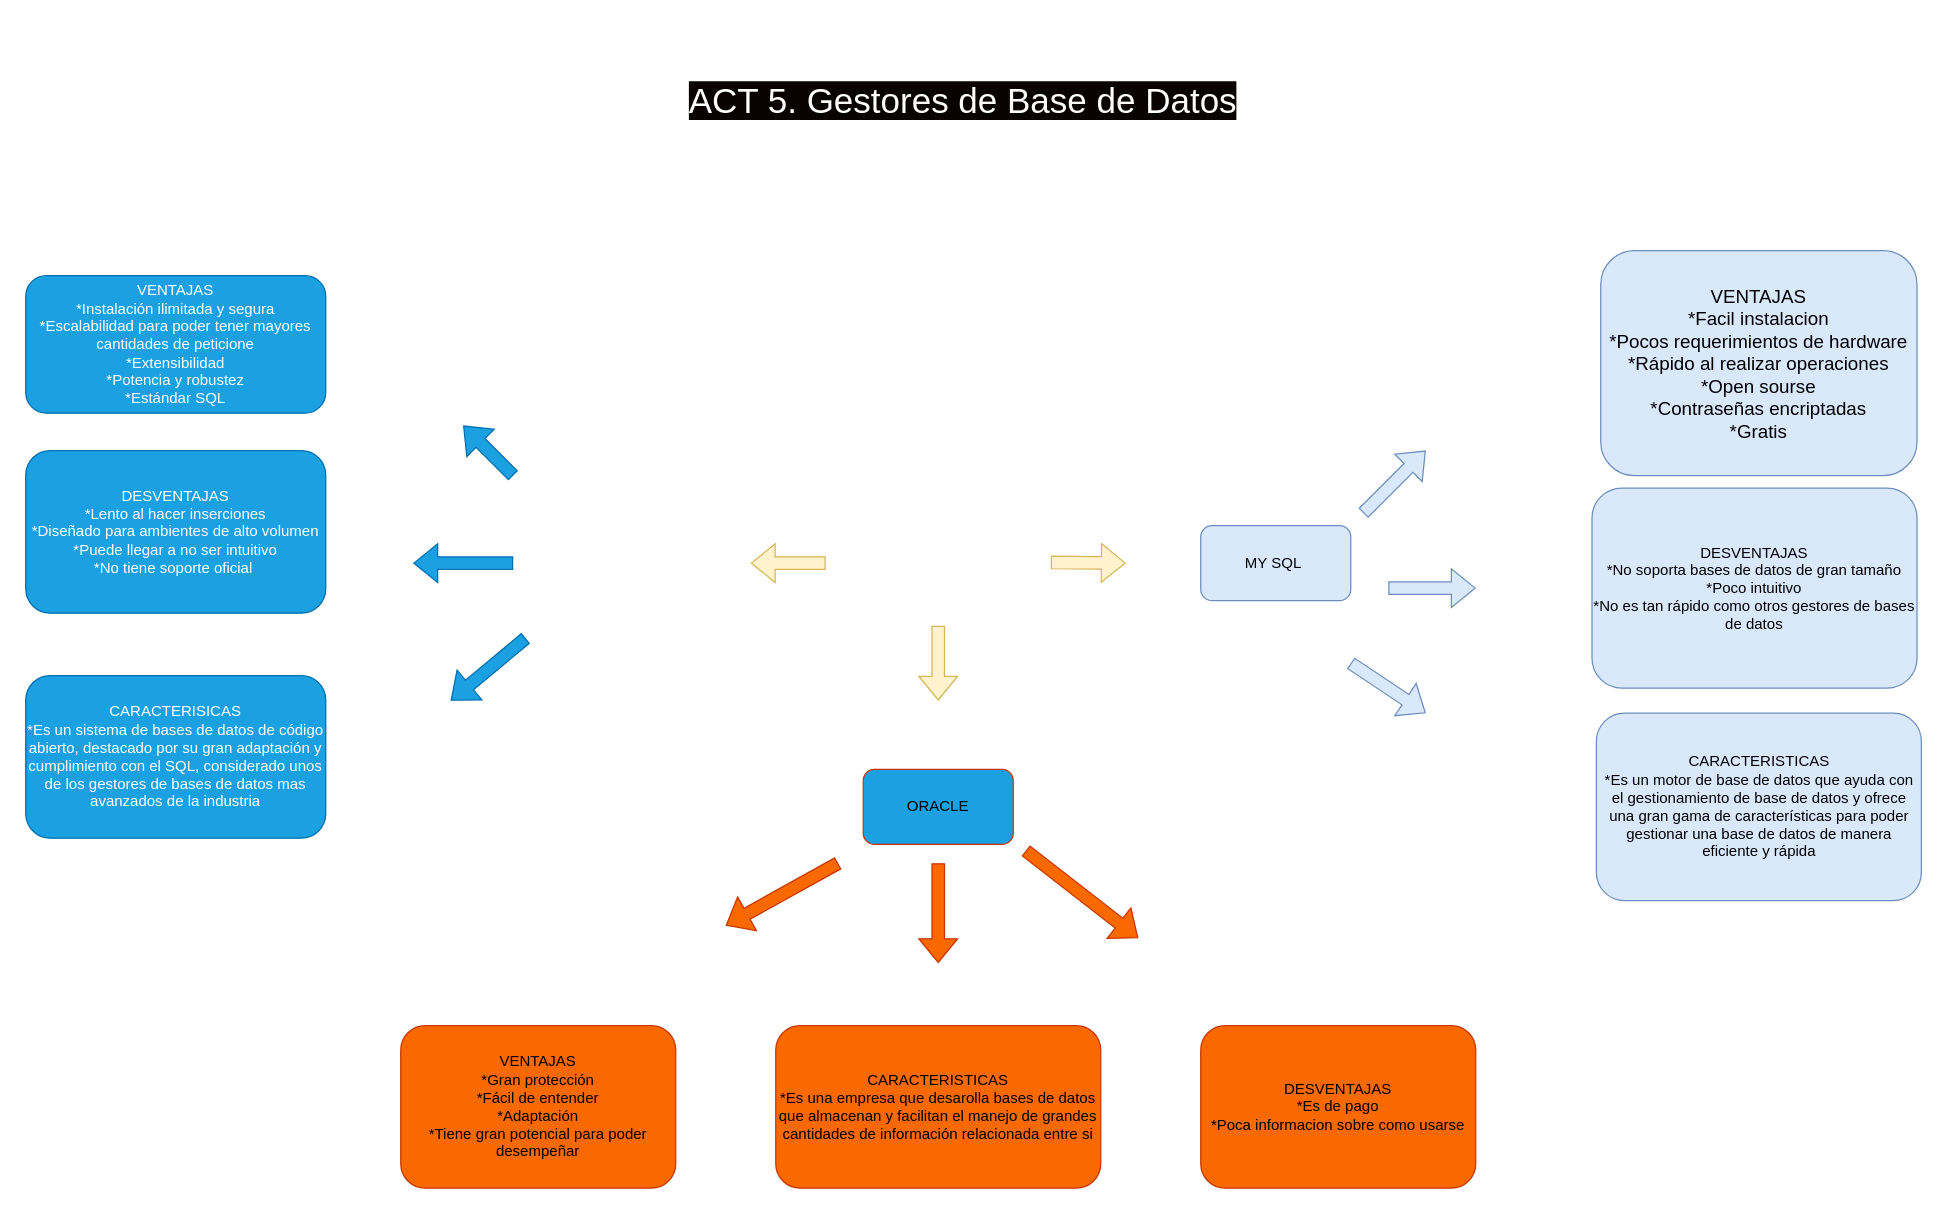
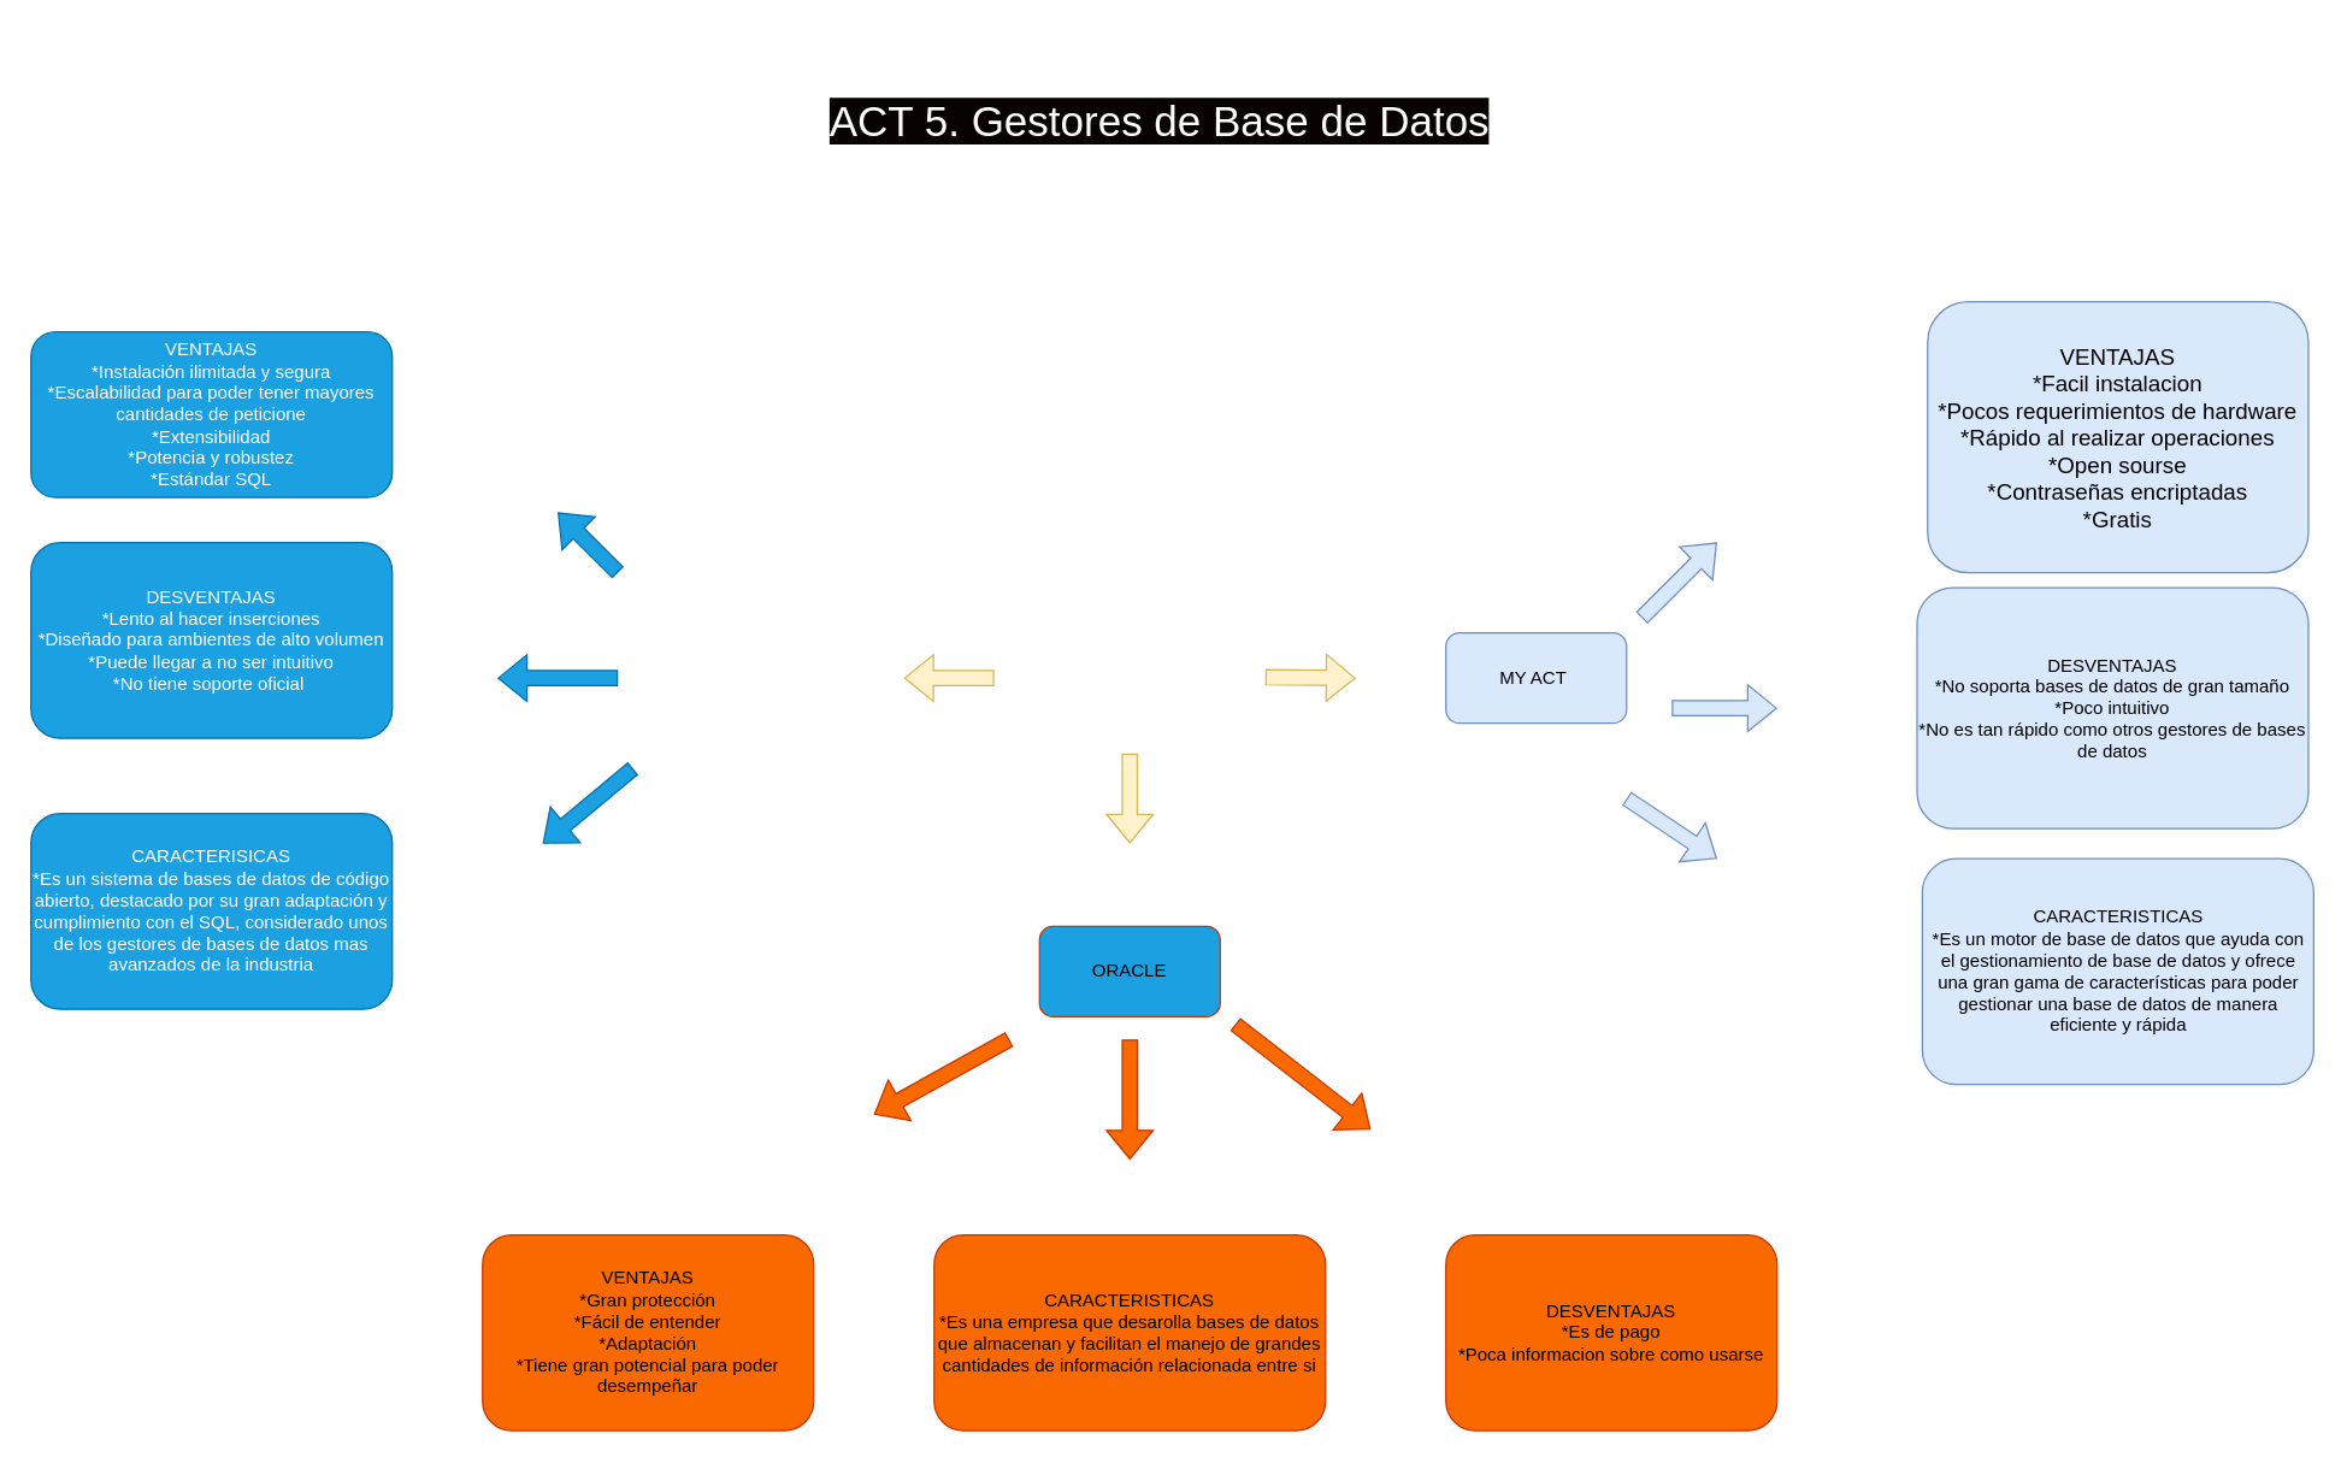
- <mxCell id="2" value="MY SQL&amp;nbsp;" style="rounded=1;whiteSpace=wrap;html=1;fillColor=#dae8fc;strokeColor=#6c8ebf;" parent="1" vertex="1"><mxGeometry x="960" y="420" width="120" height="60" as="geometry" /></mxCell>
+ <mxCell id="2" value="MY ACT&amp;nbsp;" style="rounded=1;whiteSpace=wrap;html=1;fillColor=#dae8fc;strokeColor=#6c8ebf;" parent="1" vertex="1"><mxGeometry x="960" y="420" width="120" height="60" as="geometry" /></mxCell>
